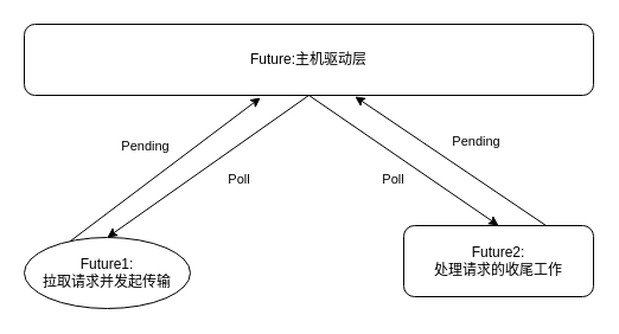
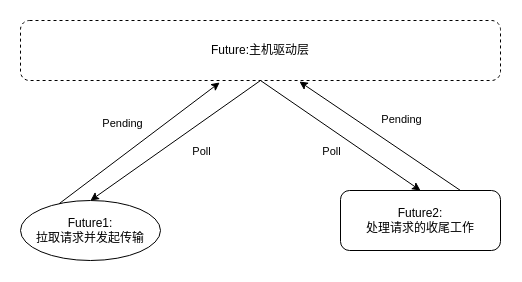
- <mxCell id="4" value="Future:主机驱动层" style="rounded=1;whiteSpace=wrap;html=1;" vertex="1" parent="1"><mxGeometry x="20" y="20" width="480" height="60" as="geometry" /></mxCell>
+ <mxCell id="4" value="Future:主机驱动层" style="rounded=1;whiteSpace=wrap;html=1;dashed=1;" vertex="1" parent="1"><mxGeometry x="20" y="20" width="480" height="60" as="geometry" /></mxCell>
